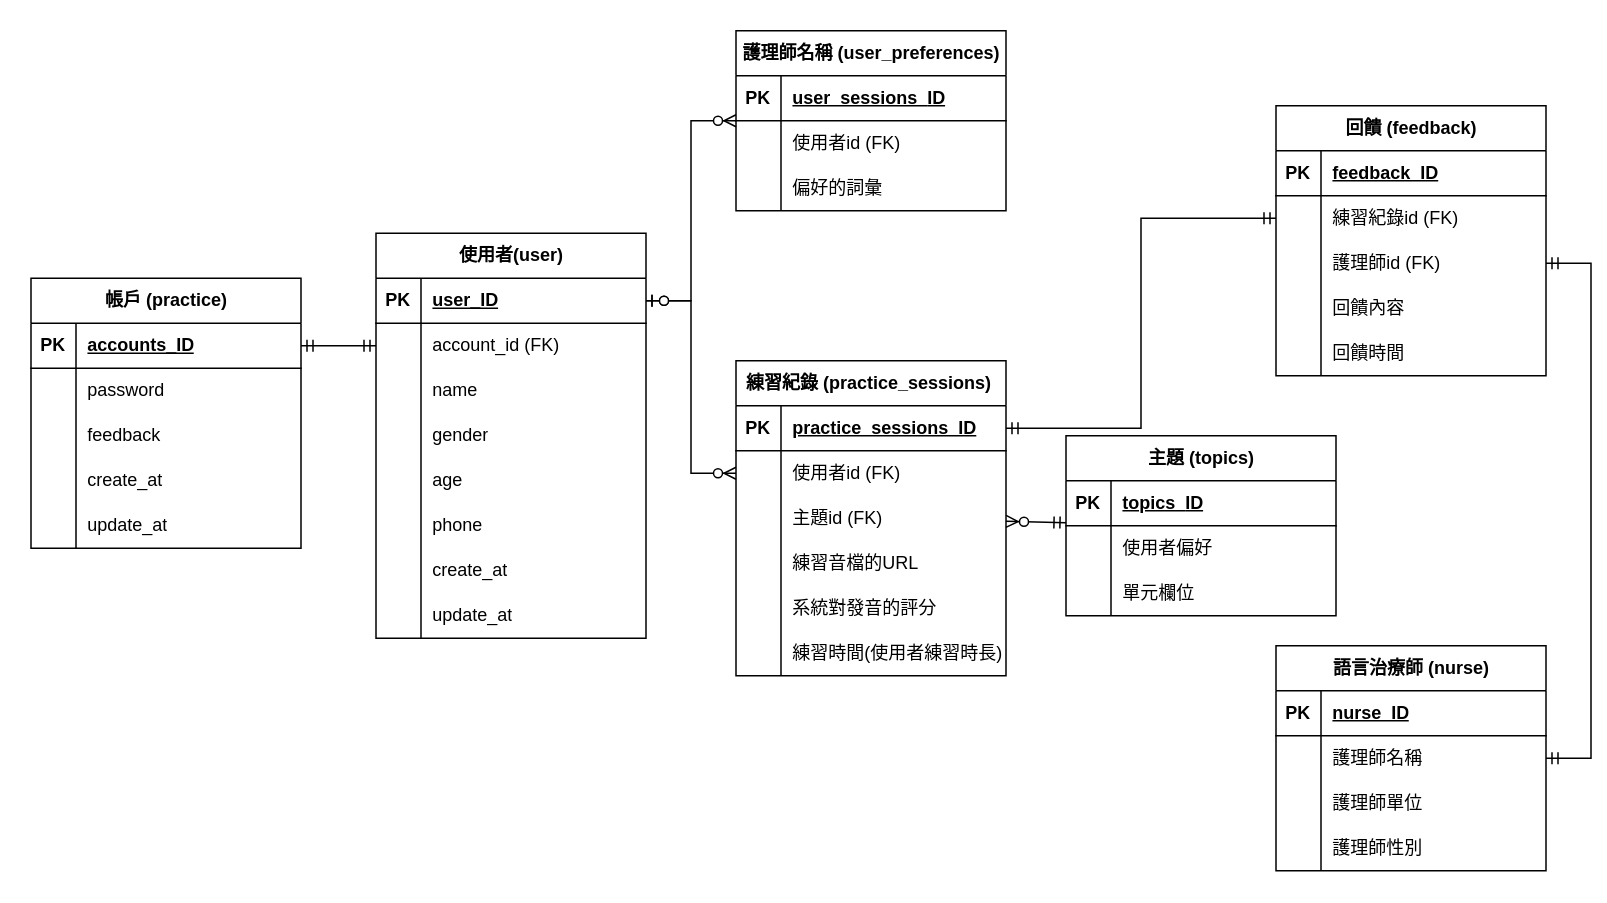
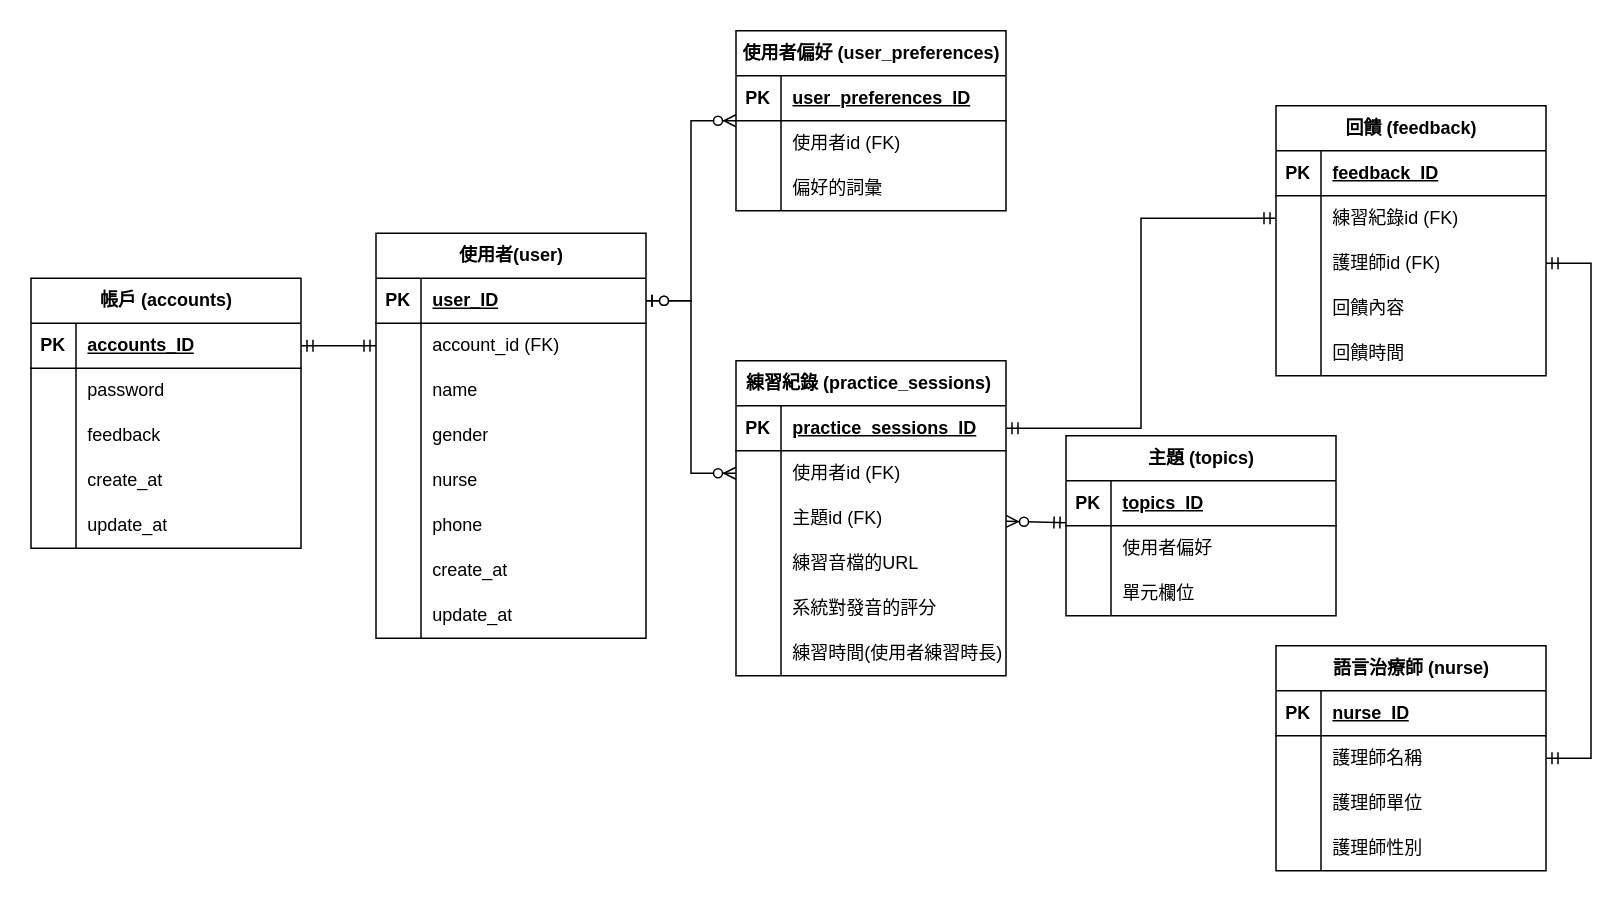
- <mxCell id="54" value="護理師名稱 (user_preferences)" style="shape=table;startSize=30;container=1;collapsible=1;childLayout=tableLayout;fixedRows=1;rowLines=0;fontStyle=1;align=center;resizeLast=1;html=1;" parent="1" vertex="1"><mxGeometry x="490" y="20" width="180" height="120" as="geometry" /></mxCell>
+ <mxCell id="54" value="使用者偏好 (user_preferences)" style="shape=table;startSize=30;container=1;collapsible=1;childLayout=tableLayout;fixedRows=1;rowLines=0;fontStyle=1;align=center;resizeLast=1;html=1;" parent="1" vertex="1"><mxGeometry x="490" y="20" width="180" height="120" as="geometry" /></mxCell>
- <mxCell id="57" value="user_sessions_&lt;span style=&quot;background-color: transparent; color: light-dark(rgb(0, 0, 0), rgb(255, 255, 255));&quot;&gt;ID&lt;/span&gt;" style="shape=partialRectangle;connectable=0;fillColor=none;top=0;left=0;bottom=0;right=0;align=left;spacingLeft=6;fontStyle=5;overflow=hidden;whiteSpace=wrap;html=1;" parent="55" vertex="1"><mxGeometry x="30" width="150" height="30" as="geometry"><mxRectangle width="150" height="30" as="alternateBounds" /></mxGeometry></mxCell>
+ <mxCell id="57" value="user_preferences_&lt;span style=&quot;background-color: transparent; color: light-dark(rgb(0, 0, 0), rgb(255, 255, 255));&quot;&gt;ID&lt;/span&gt;" style="shape=partialRectangle;connectable=0;fillColor=none;top=0;left=0;bottom=0;right=0;align=left;spacingLeft=6;fontStyle=5;overflow=hidden;whiteSpace=wrap;html=1;" parent="55" vertex="1"><mxGeometry x="30" width="150" height="30" as="geometry"><mxRectangle width="150" height="30" as="alternateBounds" /></mxGeometry></mxCell>
- <mxCell id="28" value="&lt;font style=&quot;vertical-align: inherit;&quot;&gt;&lt;font style=&quot;vertical-align: inherit;&quot;&gt;帳戶 (practice)&lt;/font&gt;&lt;/font&gt;" style="shape=table;startSize=30;container=1;collapsible=1;childLayout=tableLayout;fixedRows=1;rowLines=0;fontStyle=1;align=center;resizeLast=1;html=1;" parent="1" vertex="1"><mxGeometry x="20" y="185" width="180" height="180" as="geometry" /></mxCell>
+ <mxCell id="28" value="&lt;font style=&quot;vertical-align: inherit;&quot;&gt;&lt;font style=&quot;vertical-align: inherit;&quot;&gt;帳戶 (accounts)&lt;/font&gt;&lt;/font&gt;" style="shape=table;startSize=30;container=1;collapsible=1;childLayout=tableLayout;fixedRows=1;rowLines=0;fontStyle=1;align=center;resizeLast=1;html=1;" parent="1" vertex="1"><mxGeometry x="20" y="185" width="180" height="180" as="geometry" /></mxCell>
- <mxCell id="17" value="&lt;font style=&quot;vertical-align: inherit;&quot;&gt;&lt;font style=&quot;vertical-align: inherit;&quot;&gt;age&lt;/font&gt;&lt;/font&gt;" style="shape=partialRectangle;connectable=0;fillColor=none;top=0;left=0;bottom=0;right=0;align=left;spacingLeft=6;overflow=hidden;whiteSpace=wrap;html=1;" parent="15" vertex="1"><mxGeometry x="30" width="150" height="30" as="geometry"><mxRectangle width="150" height="30" as="alternateBounds" /></mxGeometry></mxCell>
+ <mxCell id="17" value="&lt;font style=&quot;vertical-align: inherit;&quot;&gt;&lt;font style=&quot;vertical-align: inherit;&quot;&gt;nurse&lt;/font&gt;&lt;/font&gt;" style="shape=partialRectangle;connectable=0;fillColor=none;top=0;left=0;bottom=0;right=0;align=left;spacingLeft=6;overflow=hidden;whiteSpace=wrap;html=1;" parent="15" vertex="1"><mxGeometry x="30" width="150" height="30" as="geometry"><mxRectangle width="150" height="30" as="alternateBounds" /></mxGeometry></mxCell>
